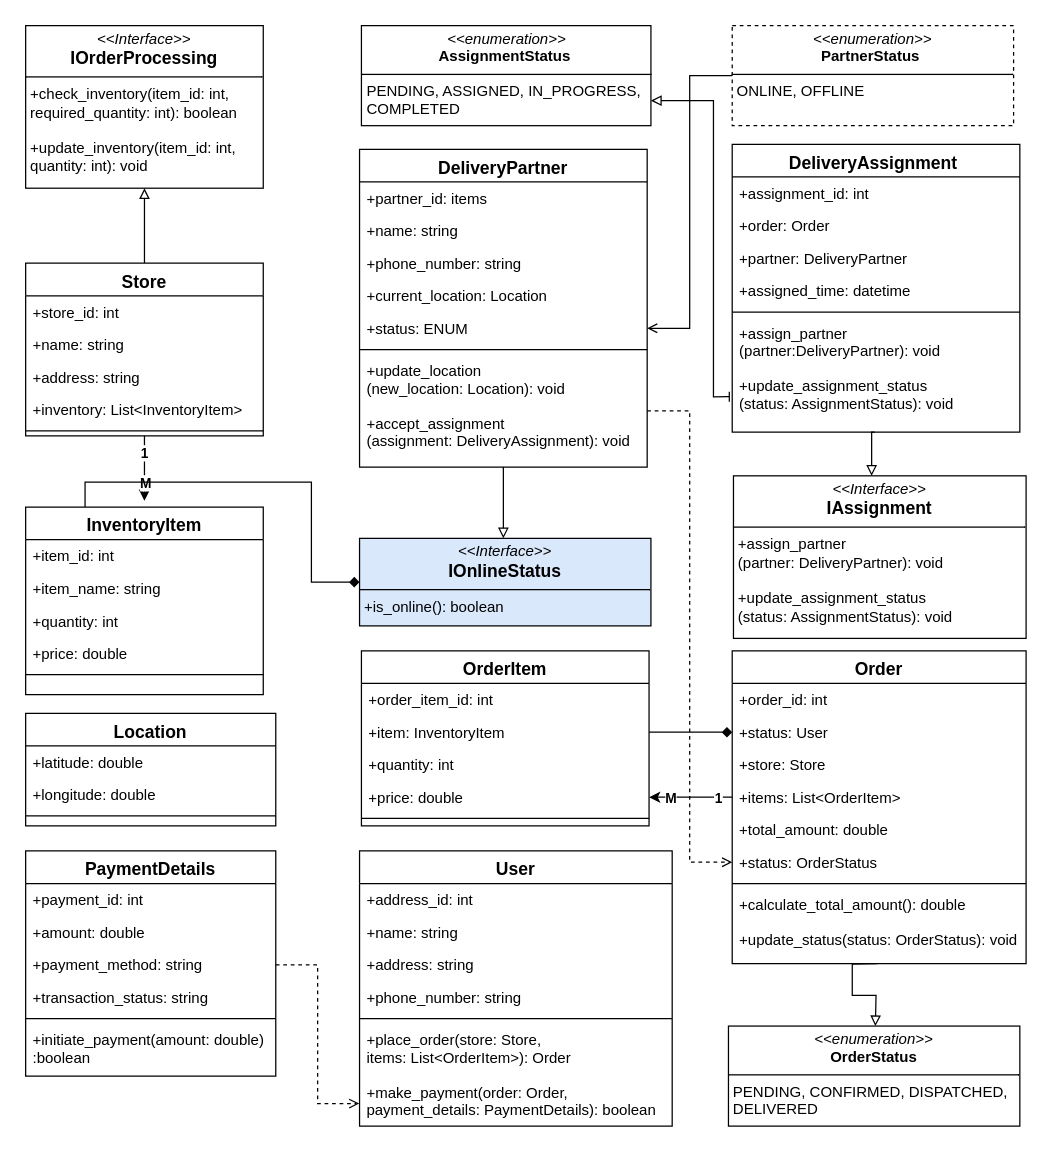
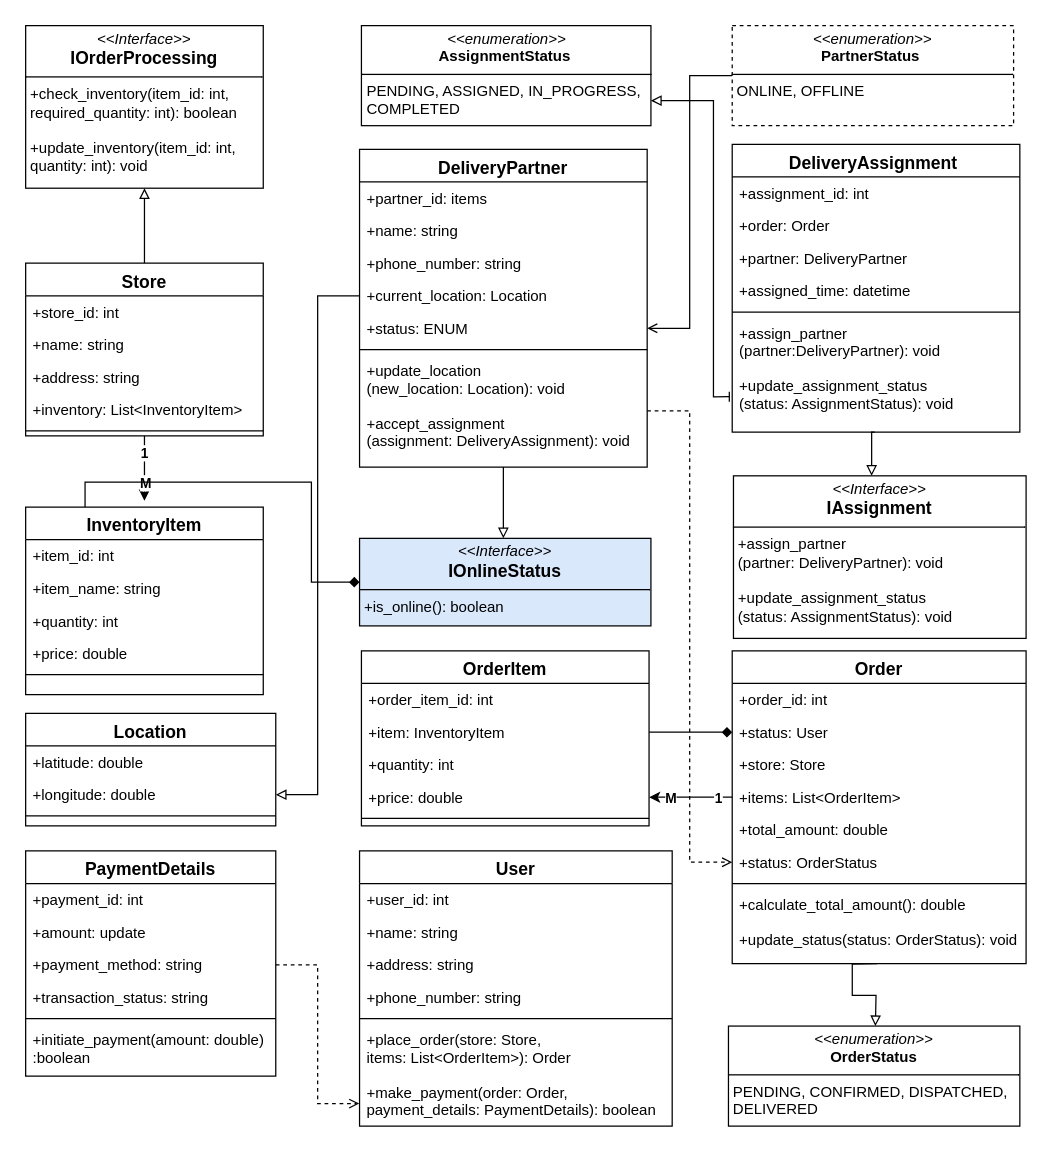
+ <mxCell id="84" style="edgeStyle=orthogonalEdgeStyle;rounded=0;orthogonalLoop=1;jettySize=auto;html=1;exitX=0;exitY=0.5;exitDx=0;exitDy=0;entryX=1;entryY=0.5;entryDx=0;entryDy=0;endArrow=block;endFill=0;" edge="1" parent="1" source="25" target="63"><mxGeometry relative="1" as="geometry" /></mxCell>
- <mxCell id="55" value="+address_id: int" style="text;align=left;verticalAlign=top;spacingLeft=4;spacingRight=4;overflow=hidden;rotatable=0;points=[[0,0.5],[1,0.5]];portConstraint=eastwest;" vertex="1" parent="54"><mxGeometry y="26" width="250" height="26" as="geometry" /></mxCell>
+ <mxCell id="55" value="+user_id: int" style="text;align=left;verticalAlign=top;spacingLeft=4;spacingRight=4;overflow=hidden;rotatable=0;points=[[0,0.5],[1,0.5]];portConstraint=eastwest;" vertex="1" parent="54"><mxGeometry y="26" width="250" height="26" as="geometry" /></mxCell>
- <mxCell id="67" value="+amount: double" style="text;align=left;verticalAlign=top;spacingLeft=4;spacingRight=4;overflow=hidden;rotatable=0;points=[[0,0.5],[1,0.5]];portConstraint=eastwest;rounded=0;shadow=0;html=0;" vertex="1" parent="65"><mxGeometry y="52" width="200" height="26" as="geometry" /></mxCell>
+ <mxCell id="67" value="+amount: update" style="text;align=left;verticalAlign=top;spacingLeft=4;spacingRight=4;overflow=hidden;rotatable=0;points=[[0,0.5],[1,0.5]];portConstraint=eastwest;rounded=0;shadow=0;html=0;" vertex="1" parent="65"><mxGeometry y="52" width="200" height="26" as="geometry" /></mxCell>
